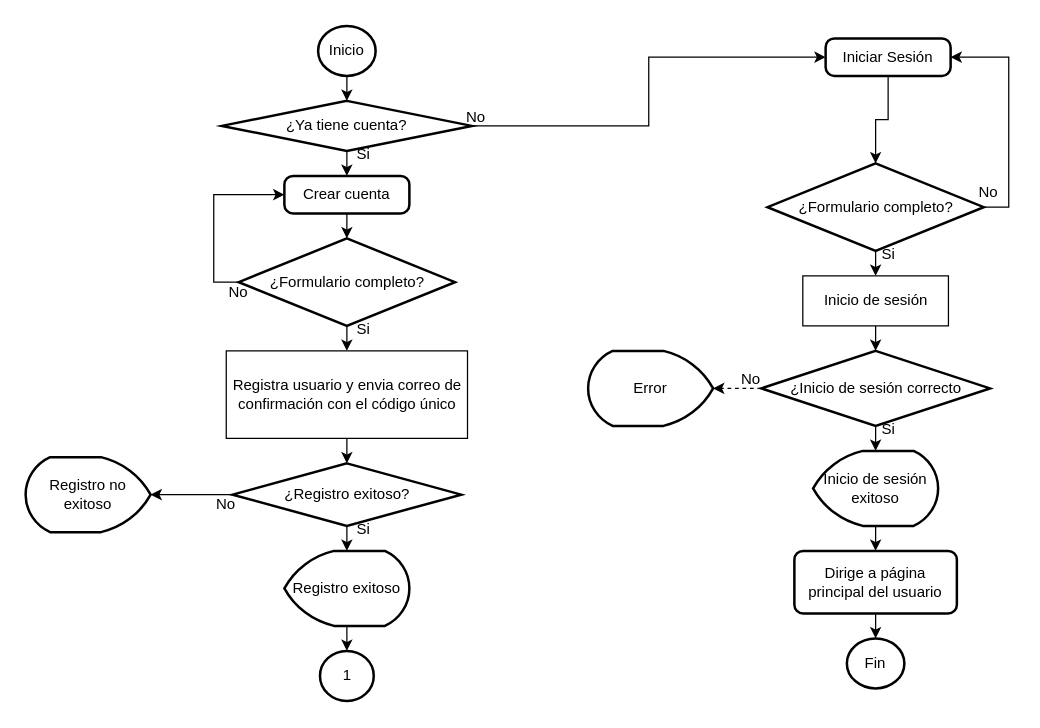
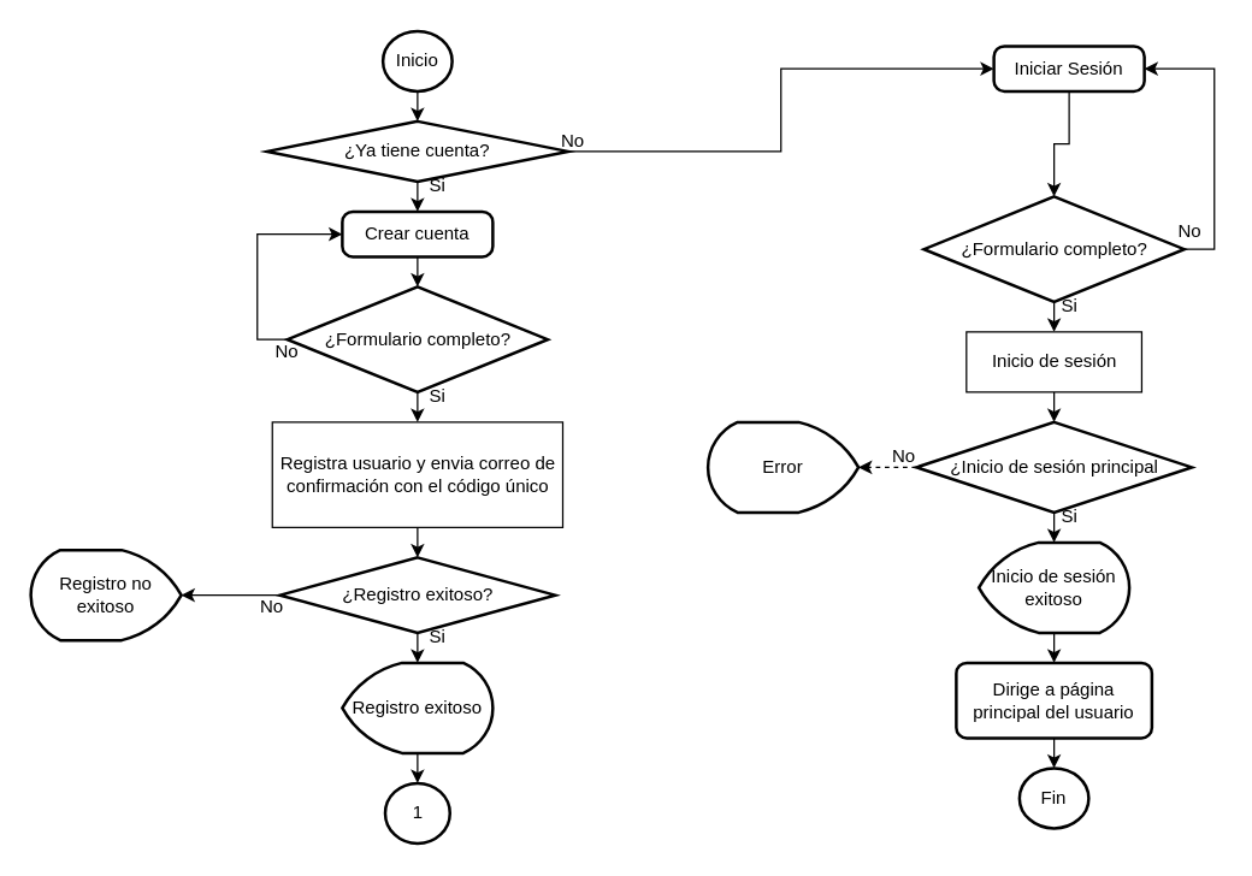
- <mxCell id="27" value="¿Inicio de sesión correcto" style="strokeWidth=2;html=1;shape=mxgraph.flowchart.decision;whiteSpace=wrap;" vertex="1" parent="1"><mxGeometry x="608.5" y="280" width="183" height="60" as="geometry" /></mxCell>
+ <mxCell id="27" value="¿Inicio de sesión principal" style="strokeWidth=2;html=1;shape=mxgraph.flowchart.decision;whiteSpace=wrap;" vertex="1" parent="1"><mxGeometry x="608.5" y="280" width="183" height="60" as="geometry" /></mxCell>
